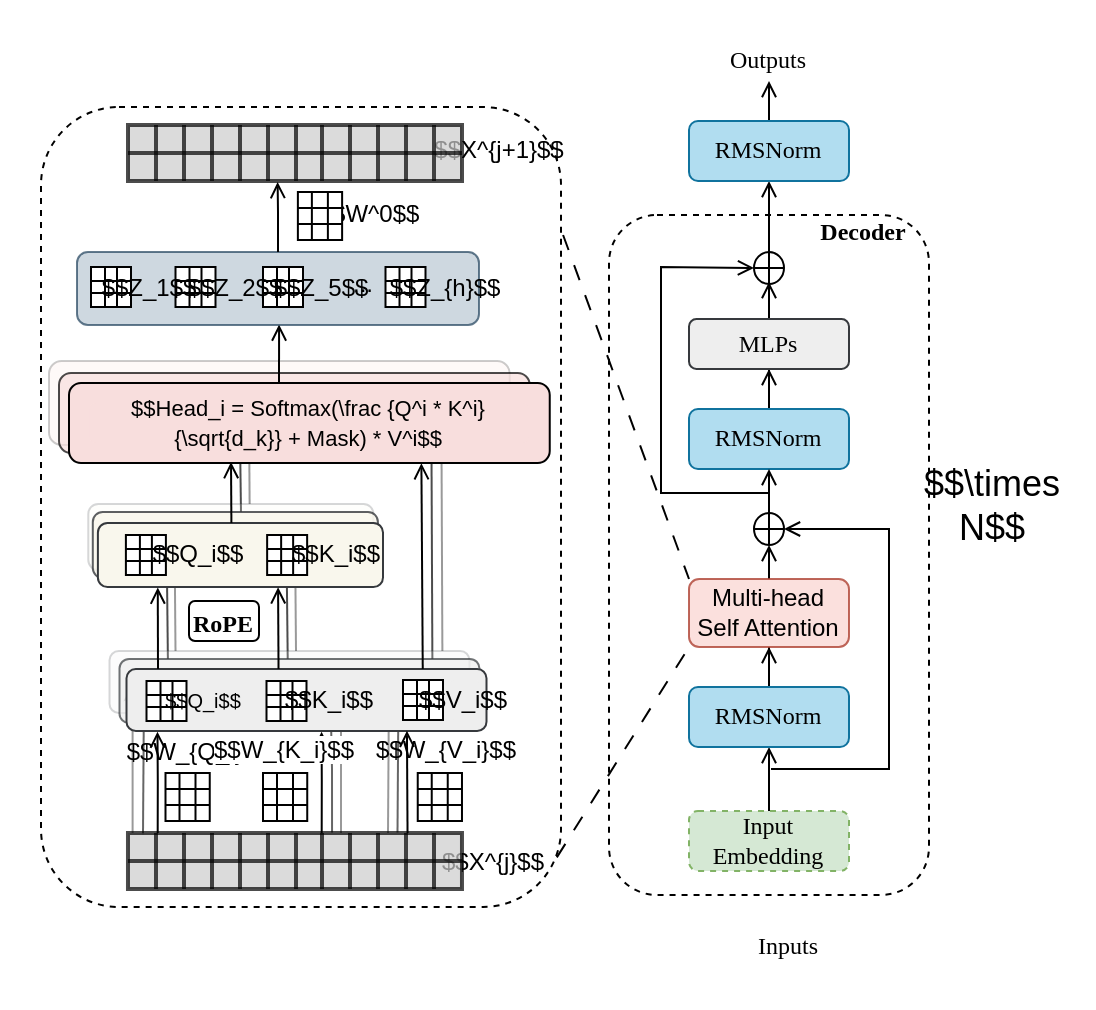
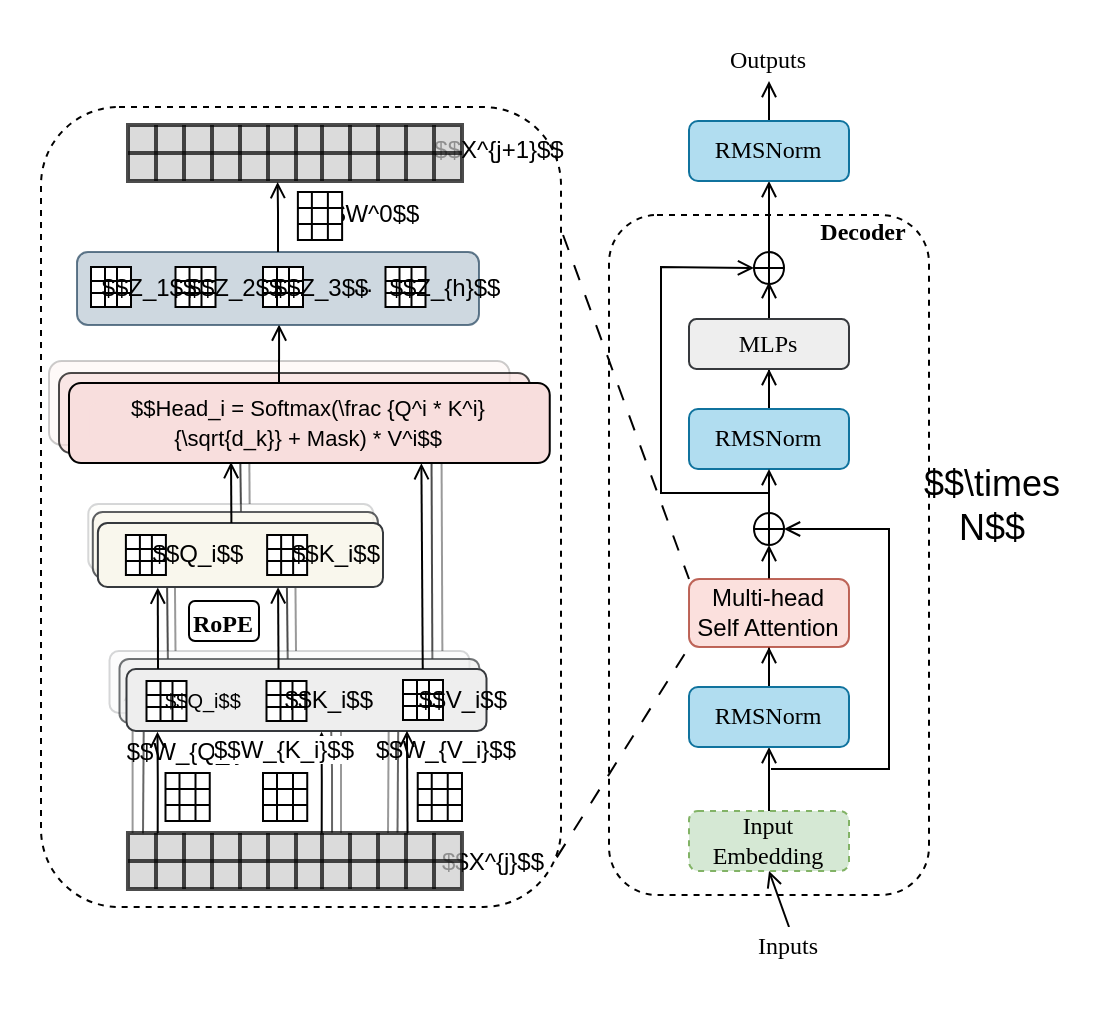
- <mxCell id="184" value="$$Z_5$$" style="text;html=1;align=center;verticalAlign=middle;resizable=0;points=[];autosize=1;strokeColor=none;fillColor=none;" parent="1" vertex="1"><mxGeometry x="127" y="131" width="65" height="26" as="geometry" /></mxCell>
+ <mxCell id="184" value="$$Z_3$$" style="text;html=1;align=center;verticalAlign=middle;resizable=0;points=[];autosize=1;strokeColor=none;fillColor=none;" parent="1" vertex="1"><mxGeometry x="127" y="131" width="65" height="26" as="geometry" /></mxCell>
+ <mxCell id="24" value="" style="endArrow=open;html=1;rounded=0;exitX=0.5;exitY=0;exitDx=0;exitDy=0;entryX=0.5;entryY=1;entryDx=0;entryDy=0;endFill=0;" parent="1" source="25" target="23" edge="1"><mxGeometry width="50" height="50" relative="1" as="geometry"><mxPoint x="383.76" y="473" as="sourcePoint" /><mxPoint x="383.76" y="443" as="targetPoint" /></mxGeometry></mxCell>
